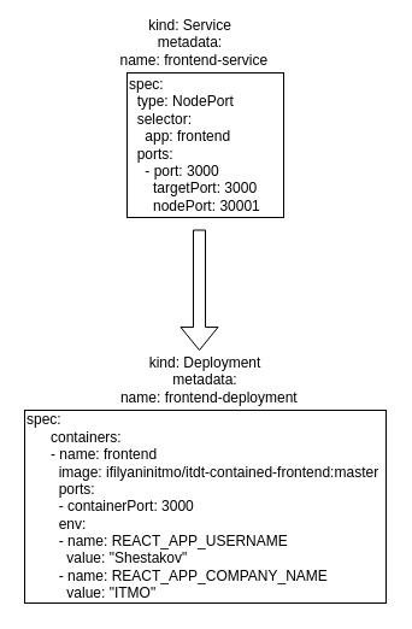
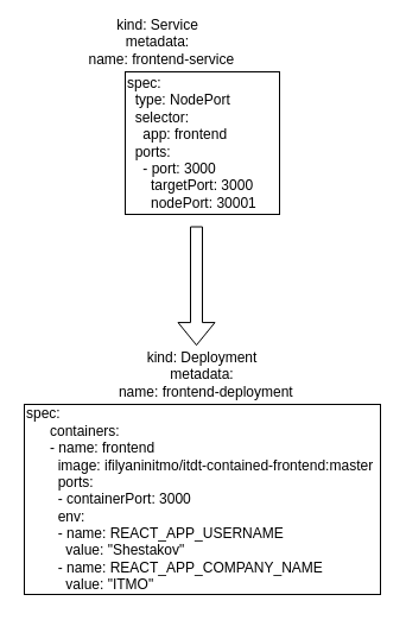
- <mxCell id="3" value="&lt;div&gt;kind: Service&lt;/div&gt;&lt;div&gt;metadata:&lt;/div&gt;&lt;div&gt;&amp;nbsp; name: frontend-service&lt;/div&gt;" style="text;html=1;align=center;verticalAlign=middle;whiteSpace=wrap;rounded=0;" vertex="1" parent="1"><mxGeometry x="65" y="20" width="185" height="30" as="geometry" /></mxCell>
+ <mxCell id="3" value="&lt;div&gt;kind: Service&lt;/div&gt;&lt;div&gt;metadata:&lt;/div&gt;&lt;div&gt;&amp;nbsp; name: frontend-service&lt;/div&gt;" style="text;html=1;align=center;verticalAlign=middle;whiteSpace=wrap;rounded=0;" vertex="1" parent="1"><mxGeometry x="40" y="20" width="185" height="30" as="geometry" /></mxCell>
